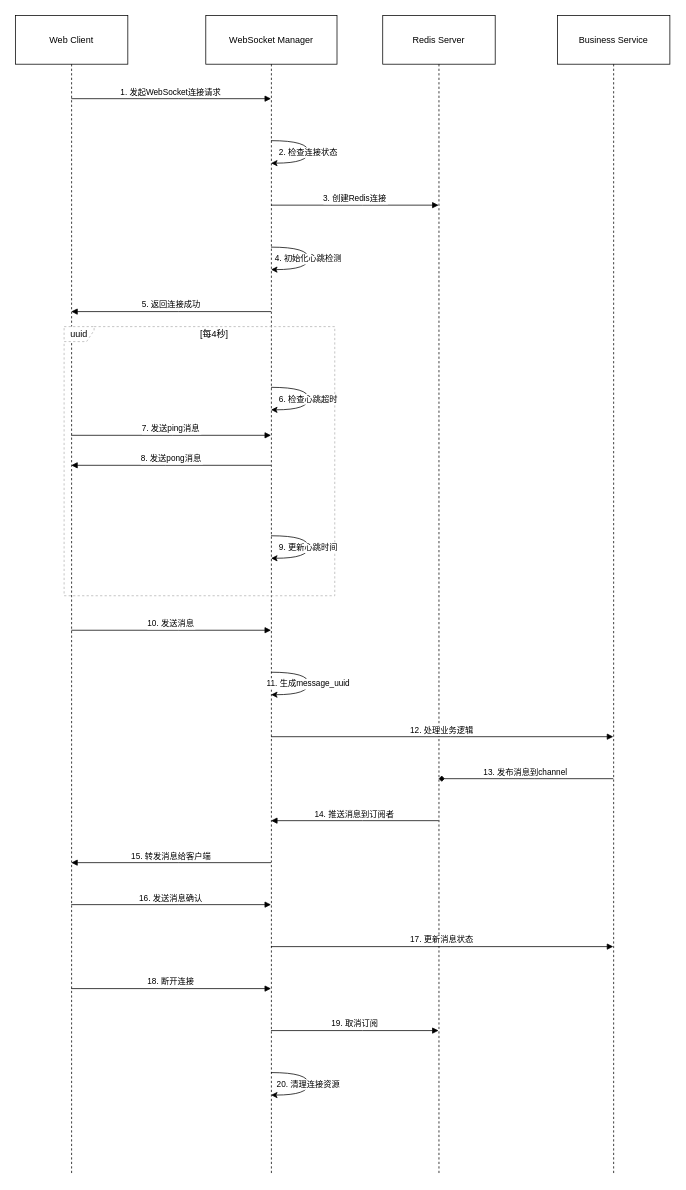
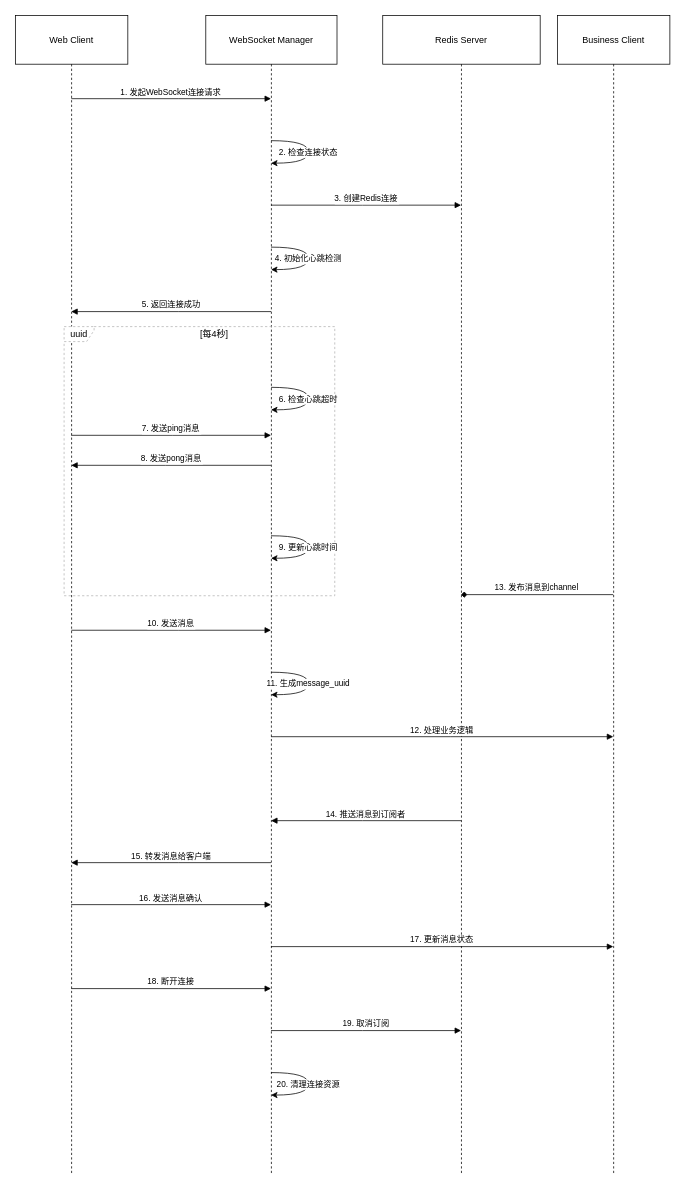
- <mxCell id="5" value="Business Service" style="shape=umlLifeline;perimeter=lifelinePerimeter;whiteSpace=wrap;container=1;dropTarget=0;collapsible=0;recursiveResize=0;outlineConnect=0;portConstraint=eastwest;newEdgeStyle={&quot;edgeStyle&quot;:&quot;elbowEdgeStyle&quot;,&quot;elbow&quot;:&quot;vertical&quot;,&quot;curved&quot;:0,&quot;rounded&quot;:0};size=65;" parent="1" vertex="1"><mxGeometry x="743" y="20" width="150" height="1545" as="geometry" /></mxCell>
+ <mxCell id="5" value="Business Client" style="shape=umlLifeline;perimeter=lifelinePerimeter;whiteSpace=wrap;container=1;dropTarget=0;collapsible=0;recursiveResize=0;outlineConnect=0;portConstraint=eastwest;newEdgeStyle={&quot;edgeStyle&quot;:&quot;elbowEdgeStyle&quot;,&quot;elbow&quot;:&quot;vertical&quot;,&quot;curved&quot;:0,&quot;rounded&quot;:0};size=65;" parent="1" vertex="1"><mxGeometry x="743" y="20" width="150" height="1545" as="geometry" /></mxCell>
- <mxCell id="4" value="Redis Server" style="shape=umlLifeline;perimeter=lifelinePerimeter;whiteSpace=wrap;container=1;dropTarget=0;collapsible=0;recursiveResize=0;outlineConnect=0;portConstraint=eastwest;newEdgeStyle={&quot;edgeStyle&quot;:&quot;elbowEdgeStyle&quot;,&quot;elbow&quot;:&quot;vertical&quot;,&quot;curved&quot;:0,&quot;rounded&quot;:0};size=65;" parent="1" vertex="1"><mxGeometry x="510" y="20" width="150" height="1545" as="geometry" /></mxCell>
+ <mxCell id="4" value="Redis Server" style="shape=umlLifeline;perimeter=lifelinePerimeter;whiteSpace=wrap;container=1;dropTarget=0;collapsible=0;recursiveResize=0;outlineConnect=0;portConstraint=eastwest;newEdgeStyle={&quot;edgeStyle&quot;:&quot;elbowEdgeStyle&quot;,&quot;elbow&quot;:&quot;vertical&quot;,&quot;curved&quot;:0,&quot;rounded&quot;:0};size=65;" parent="1" vertex="1"><mxGeometry x="510" y="20" width="210" height="1545" as="geometry" /></mxCell>
